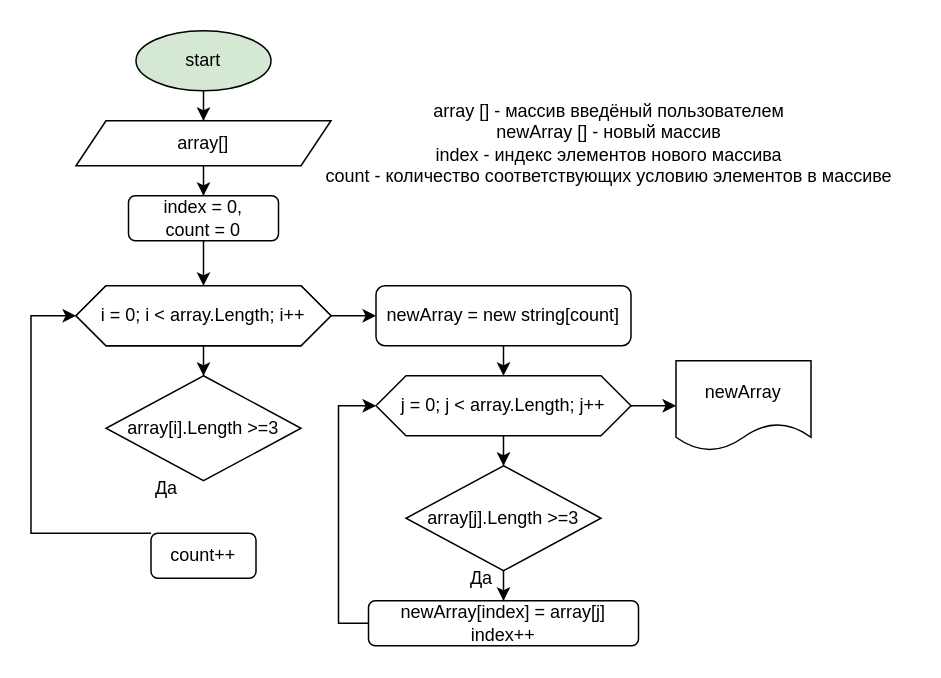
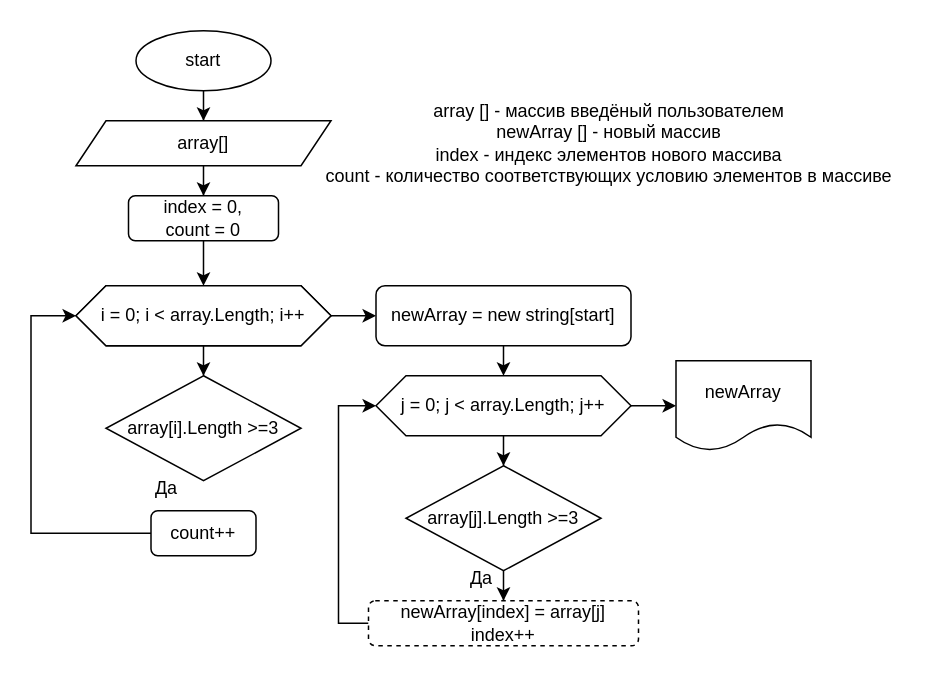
- <mxCell id="3" value="start" style="ellipse;whiteSpace=wrap;html=1;fillColor=#d5e8d4;" parent="1" vertex="1"><mxGeometry x="90" width="90" height="40" as="geometry" y="20" /></mxCell>
+ <mxCell id="3" value="start" style="ellipse;whiteSpace=wrap;html=1;" parent="1" vertex="1"><mxGeometry x="90" width="90" height="40" as="geometry" y="20" /></mxCell>
- <mxCell id="16" value="newArray = new string[count]" style="rounded=1;whiteSpace=wrap;html=1;" parent="1" vertex="1"><mxGeometry x="250" y="190" width="170" height="40" as="geometry" /></mxCell>
+ <mxCell id="16" value="newArray = new string[start]" style="rounded=1;whiteSpace=wrap;html=1;" parent="1" vertex="1"><mxGeometry x="250" y="190" width="170" height="40" as="geometry" /></mxCell>
- <mxCell id="13" value="count++" style="rounded=1;whiteSpace=wrap;html=1;" parent="1" vertex="1"><mxGeometry x="100" y="355" width="70" height="30" as="geometry" /></mxCell>
+ <mxCell id="13" value="count++" style="rounded=1;whiteSpace=wrap;html=1;" parent="1" vertex="1"><mxGeometry x="100" y="340" width="70" height="30" as="geometry" /></mxCell>
- <mxCell id="24" value="newArray[index] = array[j]&lt;br&gt;index++" style="rounded=1;whiteSpace=wrap;html=1;" parent="1" vertex="1"><mxGeometry x="245" y="400" width="180" height="30" as="geometry" /></mxCell>
+ <mxCell id="24" value="newArray[index] = array[j]&lt;br&gt;index++" style="rounded=1;whiteSpace=wrap;html=1;dashed=1;" parent="1" vertex="1"><mxGeometry x="245" y="400" width="180" height="30" as="geometry" /></mxCell>
